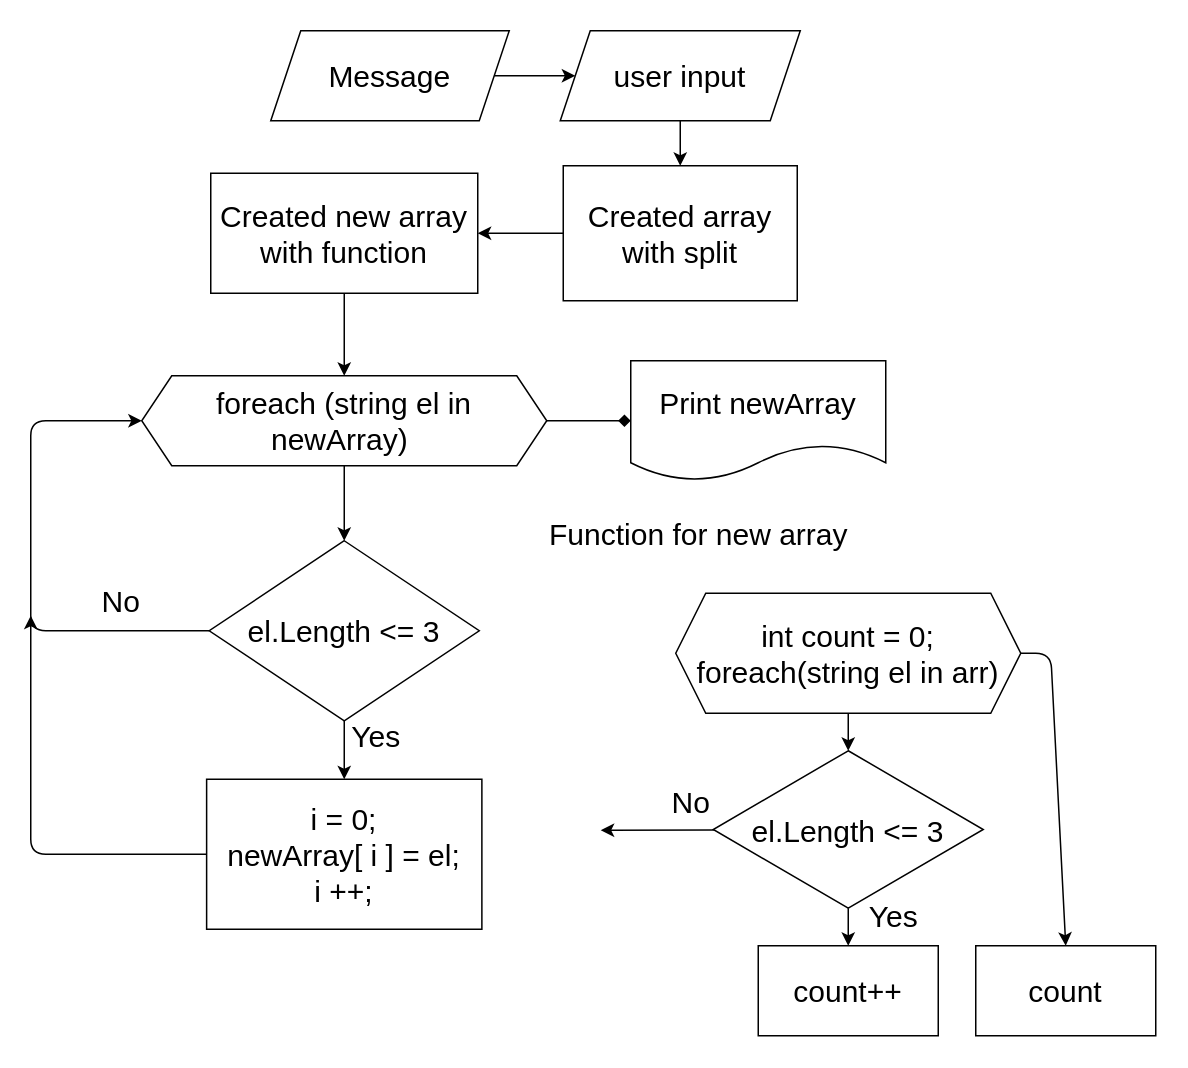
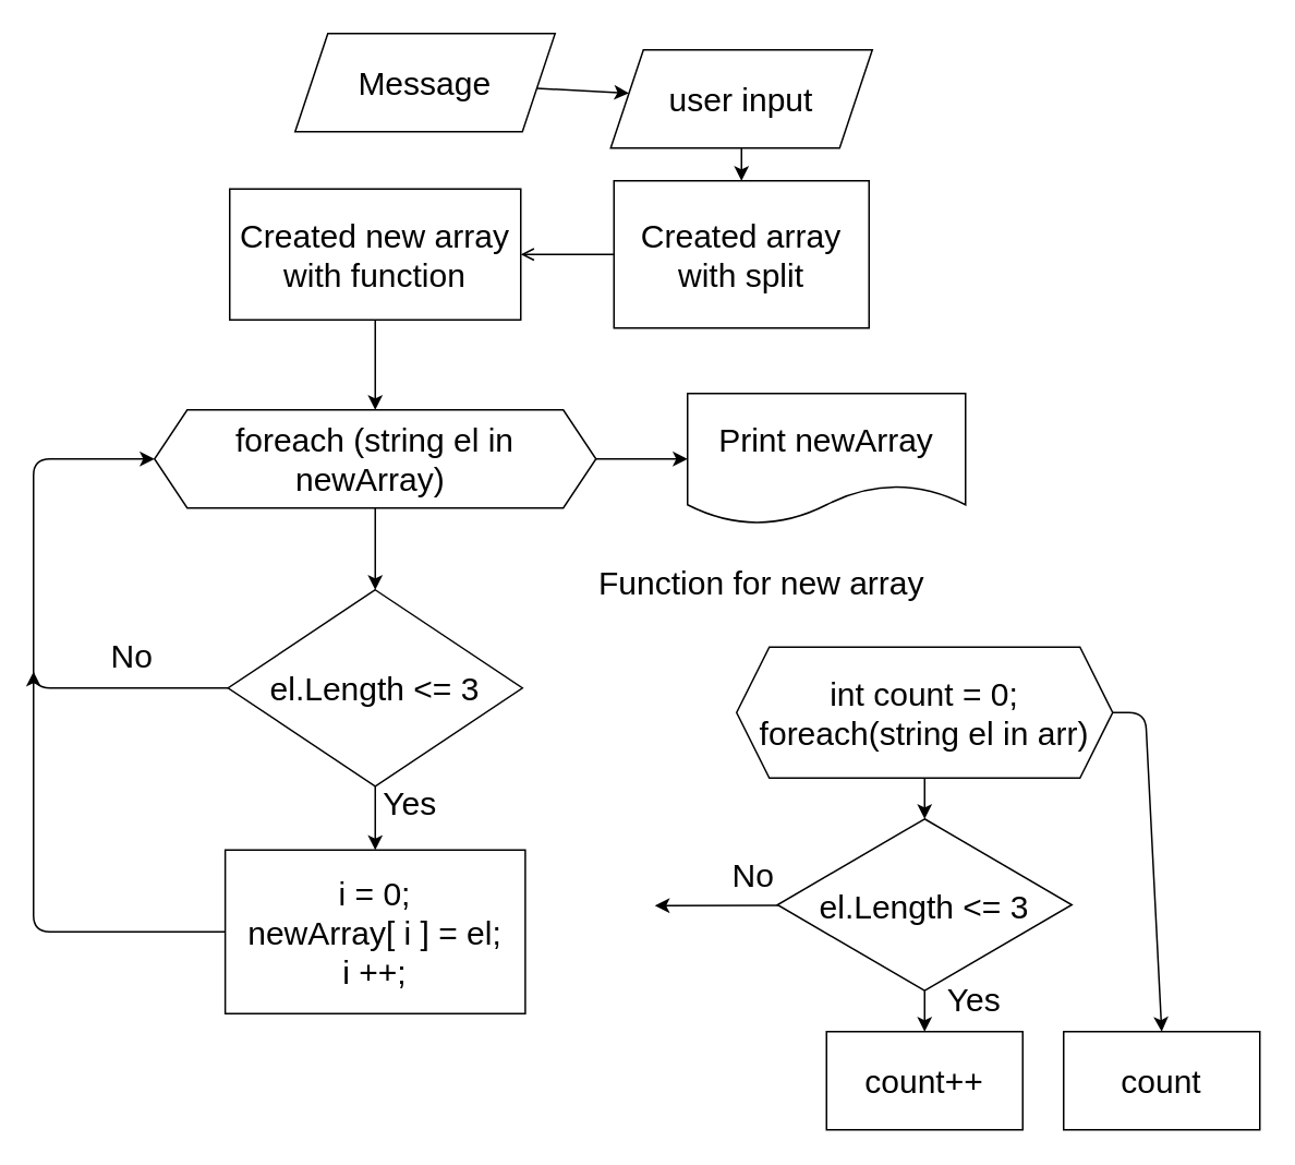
- <mxCell id="3" value="user input" style="shape=parallelogram;perimeter=parallelogramPerimeter;whiteSpace=wrap;html=1;fixedSize=1;fontSize=20;" parent="1" vertex="1"><mxGeometry x="373" y="20" width="160" height="60" as="geometry" /></mxCell>
+ <mxCell id="3" value="user input" style="shape=parallelogram;perimeter=parallelogramPerimeter;whiteSpace=wrap;html=1;fixedSize=1;fontSize=20;" parent="1" vertex="1"><mxGeometry x="373" y="30" width="160" height="60" as="geometry" /></mxCell>
- <mxCell id="4" style="edgeStyle=none;html=1;entryX=1;entryY=0.5;entryDx=0;entryDy=0;fontSize=20;" edge="1" parent="1" source="5" target="7"><mxGeometry relative="1" as="geometry" /></mxCell>
+ <mxCell id="4" style="edgeStyle=none;html=1;entryX=1;entryY=0.5;entryDx=0;entryDy=0;fontSize=20;endArrow=open;" edge="1" parent="1" source="5" target="7"><mxGeometry relative="1" as="geometry" /></mxCell>
- <mxCell id="11" style="edgeStyle=none;html=1;entryX=0;entryY=0.5;entryDx=0;entryDy=0;fontSize=20;endArrow=diamond;" edge="1" parent="1" source="12" target="20"><mxGeometry relative="1" as="geometry" /></mxCell>
+ <mxCell id="11" style="edgeStyle=none;html=1;entryX=0;entryY=0.5;entryDx=0;entryDy=0;fontSize=20;" edge="1" parent="1" source="12" target="20"><mxGeometry relative="1" as="geometry" /></mxCell>
